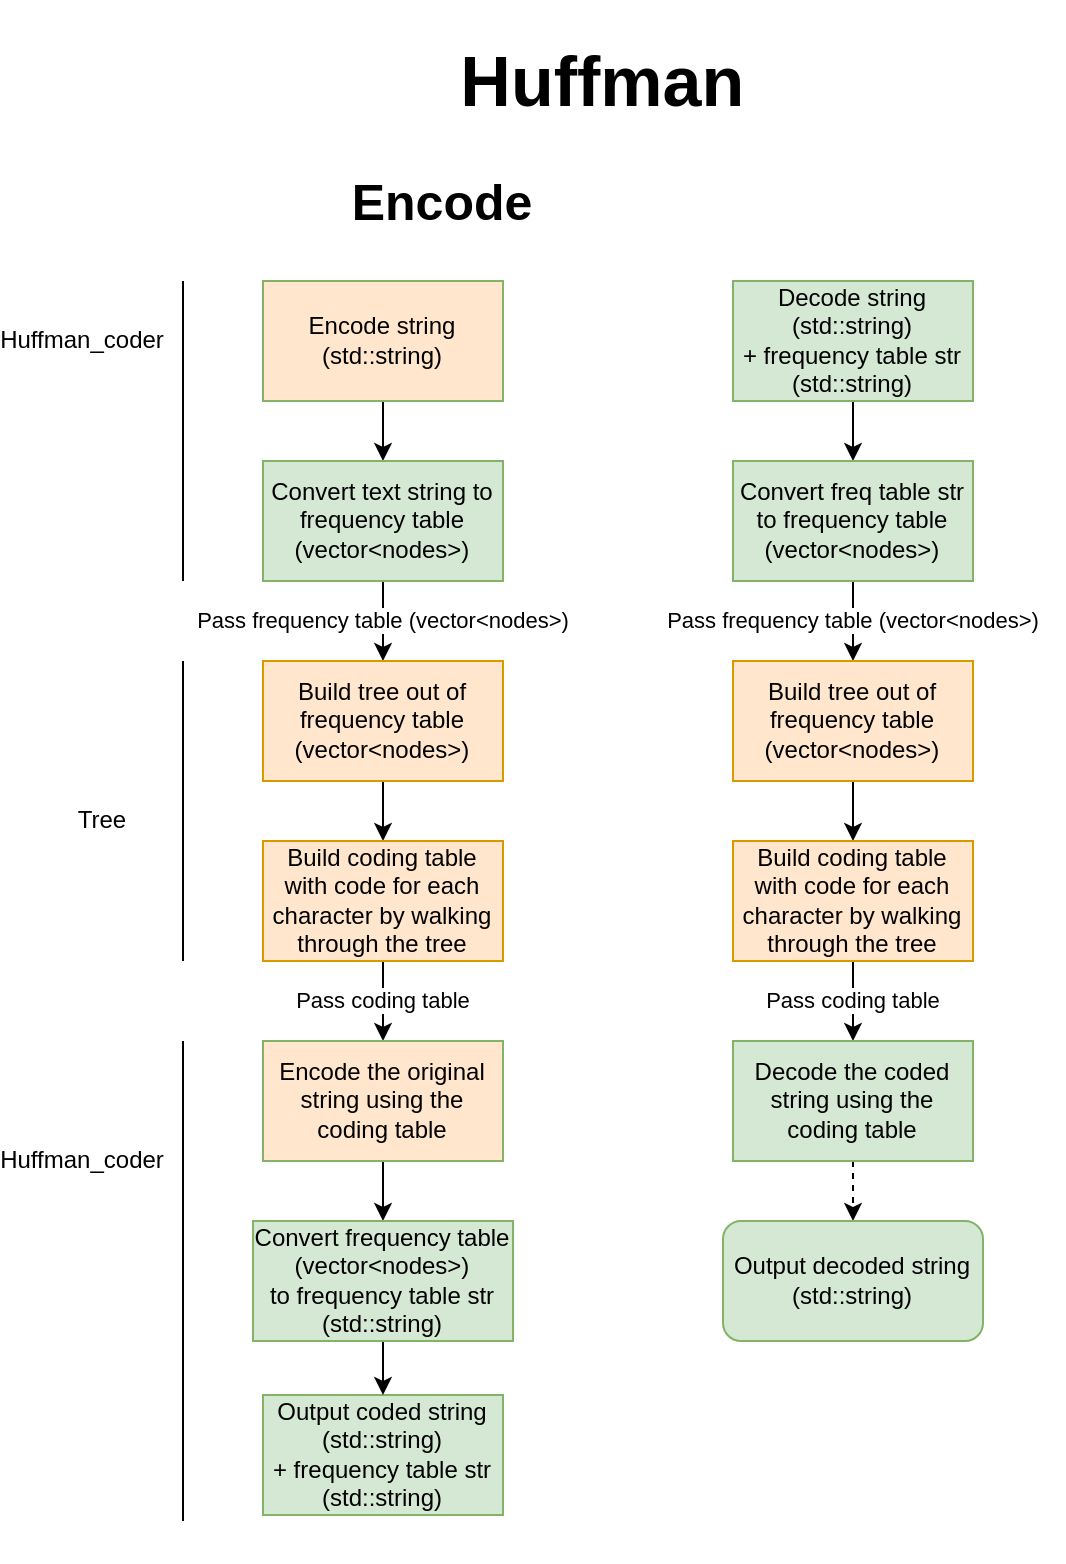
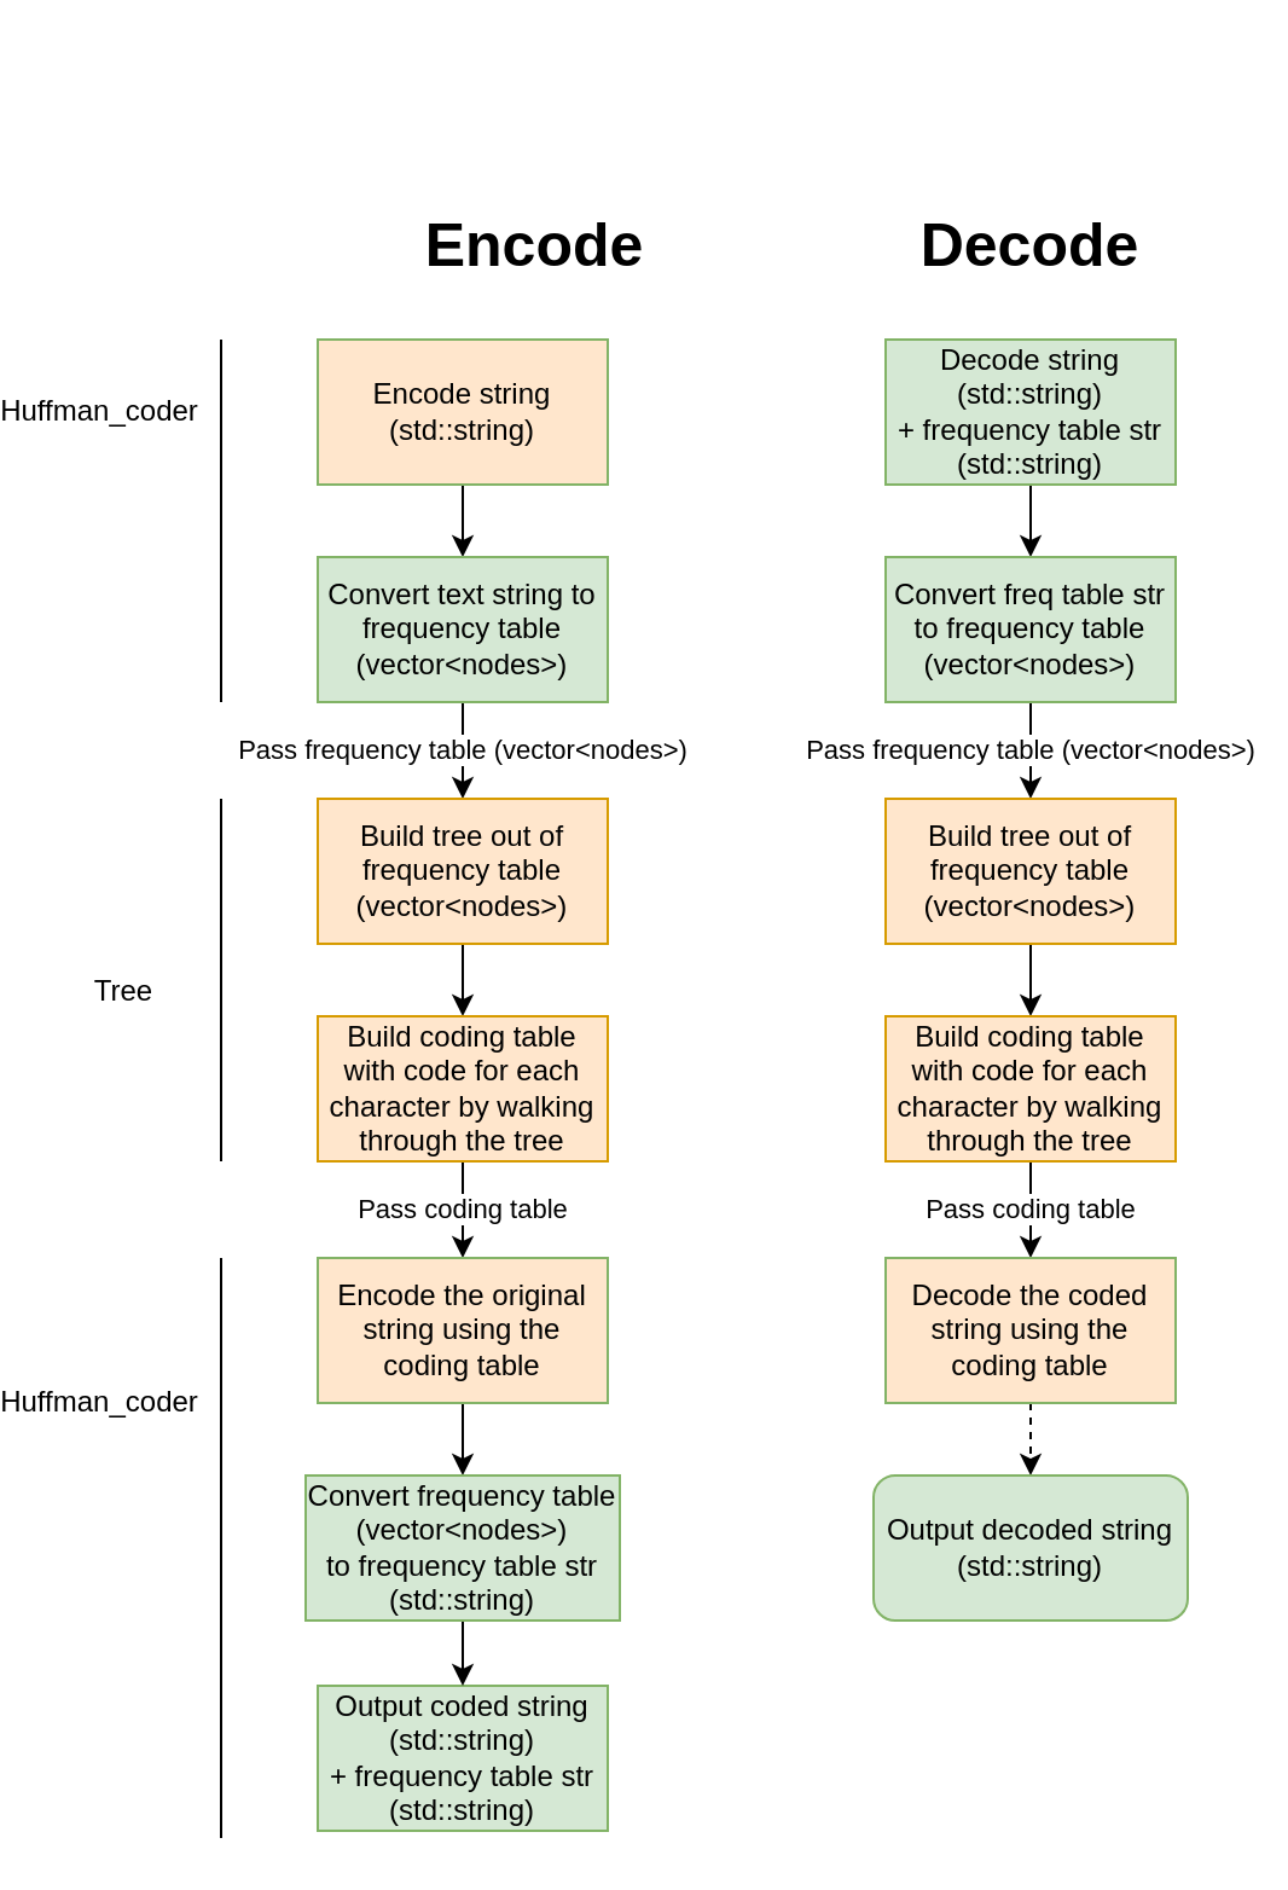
- <mxCell id="10" value="&lt;font size=&quot;1&quot;&gt;&lt;b style=&quot;font-size: 35px&quot;&gt;Huffman&amp;nbsp;&lt;/b&gt;&lt;/font&gt;" style="text;html=1;strokeColor=none;fillColor=none;align=center;verticalAlign=middle;whiteSpace=wrap;rounded=0;" vertex="1" parent="1"><mxGeometry x="220" y="20" width="170" height="40" as="geometry" /></mxCell>
+ <mxCell id="32" value="&lt;font style=&quot;font-size: 25px&quot;&gt;&lt;b&gt;Decode&lt;/b&gt;&lt;/font&gt;" style="text;html=1;strokeColor=none;fillColor=none;align=center;verticalAlign=middle;whiteSpace=wrap;rounded=0;" vertex="1" parent="1"><mxGeometry x="340" y="80" width="170" height="40" as="geometry" /></mxCell>
- <mxCell id="29" value="Decode the coded string using the coding table" style="rounded=0;whiteSpace=wrap;html=1;fillColor=#d5e8d4;strokeColor=#82b366;" vertex="1" parent="1"><mxGeometry x="365" y="520" width="120" height="60" as="geometry" /></mxCell>
+ <mxCell id="29" value="Decode the coded string using the coding table" style="rounded=0;whiteSpace=wrap;html=1;fillColor=#ffe6cc;strokeColor=#82b366;" vertex="1" parent="1"><mxGeometry x="365" y="520" width="120" height="60" as="geometry" /></mxCell>
